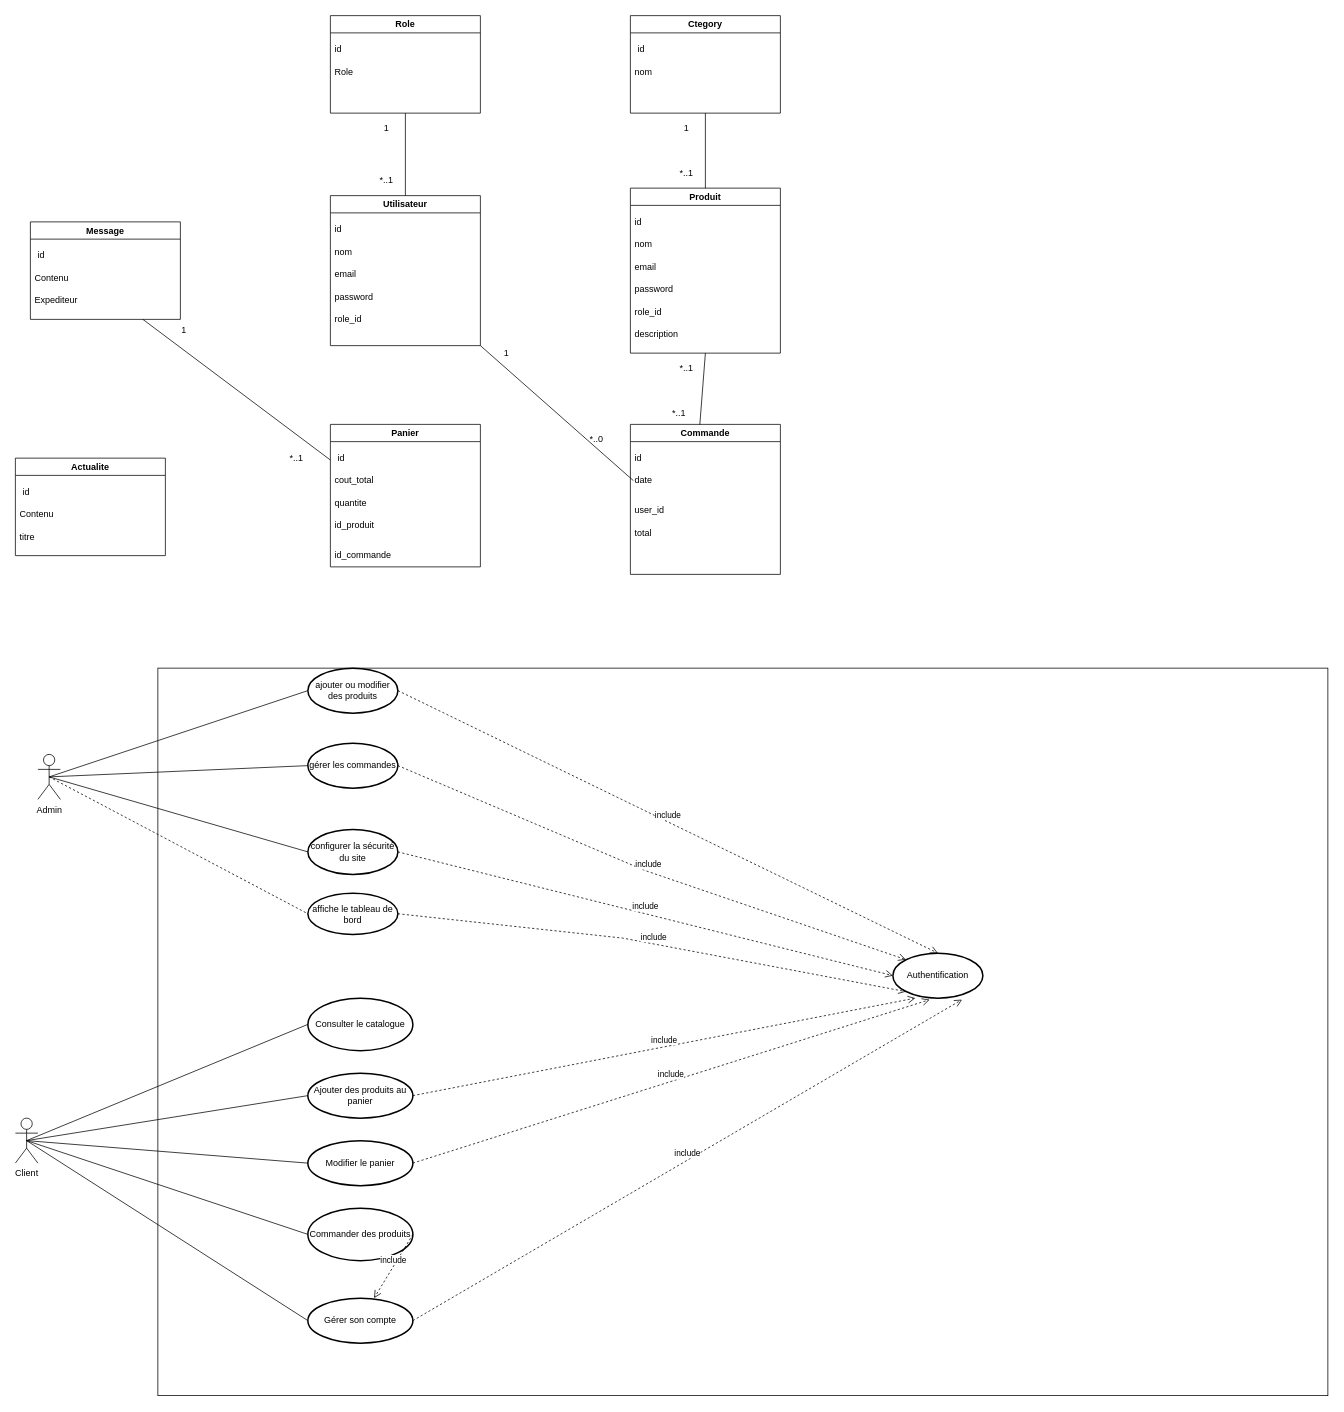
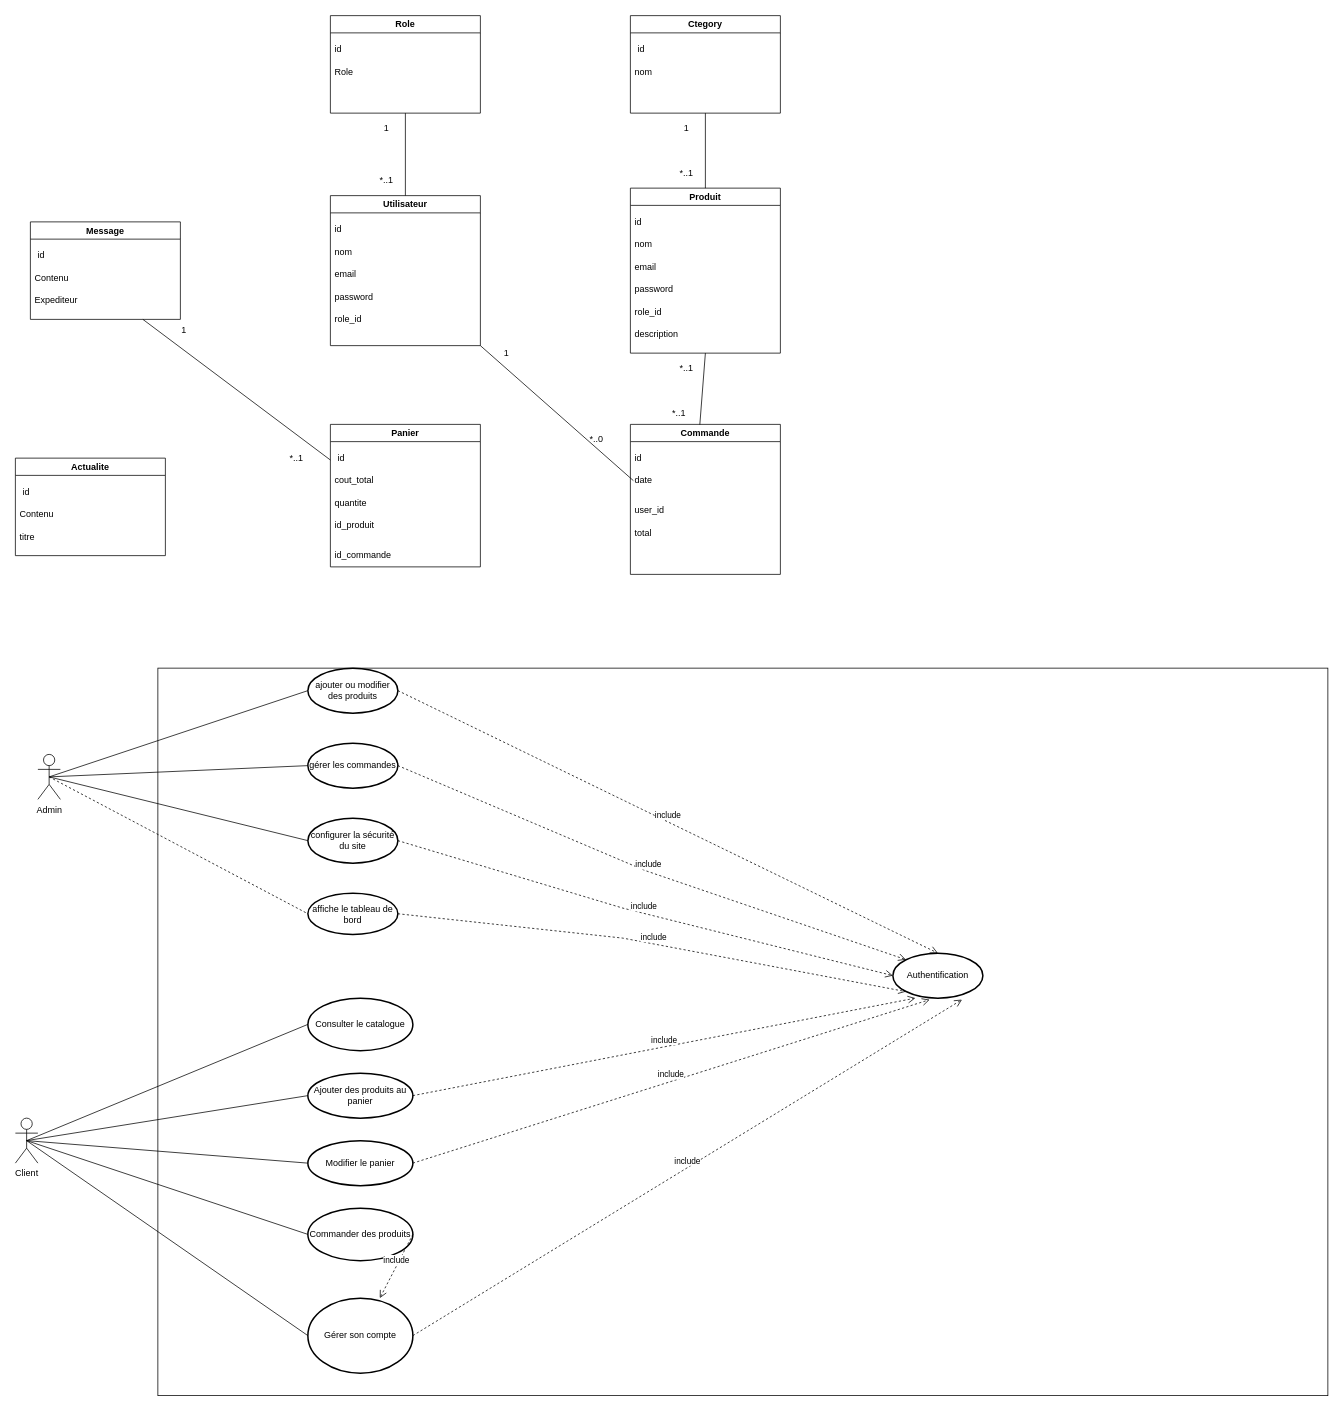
- <mxCell id="43" value="configurer la sécurité du site" style="strokeWidth=2;html=1;shape=mxgraph.flowchart.start_1;whiteSpace=wrap;" parent="1" vertex="1"><mxGeometry x="410" y="1105" width="120" height="60" as="geometry" /></mxCell>
+ <mxCell id="43" value="configurer la sécurité du site" style="strokeWidth=2;html=1;shape=mxgraph.flowchart.start_1;whiteSpace=wrap;" parent="1" vertex="1"><mxGeometry x="410" y="1090" width="120" height="60" as="geometry" /></mxCell>
- <mxCell id="38" value="Gérer son compte" style="strokeWidth=2;html=1;shape=mxgraph.flowchart.start_1;whiteSpace=wrap;" parent="1" vertex="1"><mxGeometry x="410" y="1730" width="140" height="60" as="geometry" /></mxCell>
+ <mxCell id="38" value="Gérer son compte" style="strokeWidth=2;html=1;shape=mxgraph.flowchart.start_1;whiteSpace=wrap;" parent="1" vertex="1"><mxGeometry x="410" y="1730" width="140" height="100" as="geometry" /></mxCell>
